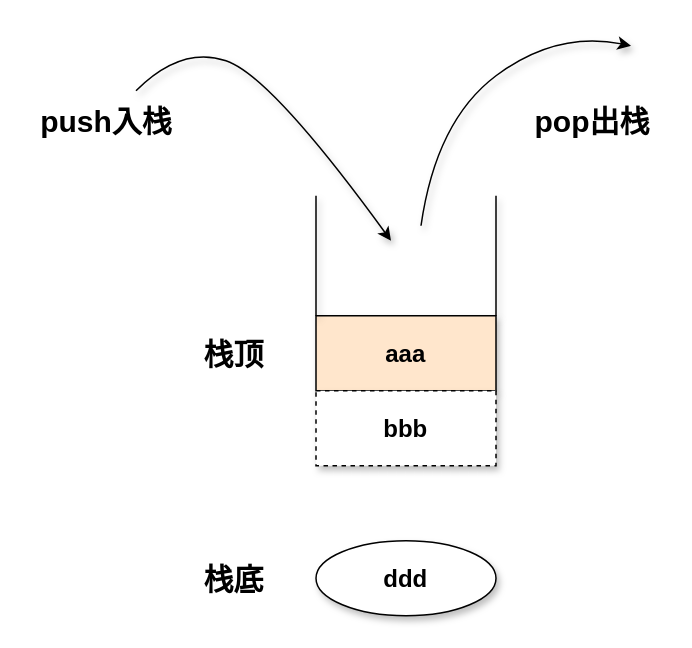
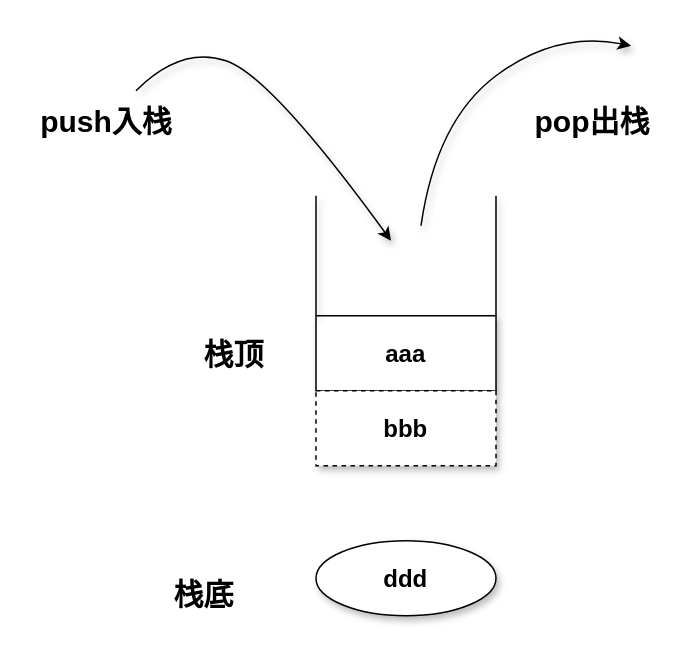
- <mxCell id="2" value="aaa" style="rounded=0;whiteSpace=wrap;html=1;fontStyle=1;fontSize=16;shadow=1;fillColor=#ffe6cc;" vertex="1" parent="1"><mxGeometry x="210" y="210" width="120" height="50" as="geometry" /></mxCell>
+ <mxCell id="2" value="aaa" style="rounded=0;whiteSpace=wrap;html=1;fontStyle=1;fontSize=16;shadow=1;" vertex="1" parent="1"><mxGeometry x="210" y="210" width="120" height="50" as="geometry" /></mxCell>
- <mxCell id="5" value="栈底" style="text;html=1;align=center;verticalAlign=middle;resizable=0;points=[];autosize=1;fontSize=20;fontStyle=1;shadow=1;" vertex="1" parent="1"><mxGeometry x="125" y="370" width="60" height="30" as="geometry" /></mxCell>
+ <mxCell id="5" value="栈底" style="text;html=1;align=center;verticalAlign=middle;resizable=0;points=[];autosize=1;fontSize=20;fontStyle=1;shadow=1;" vertex="1" parent="1"><mxGeometry x="105" y="380" width="60" height="30" as="geometry" /></mxCell>
